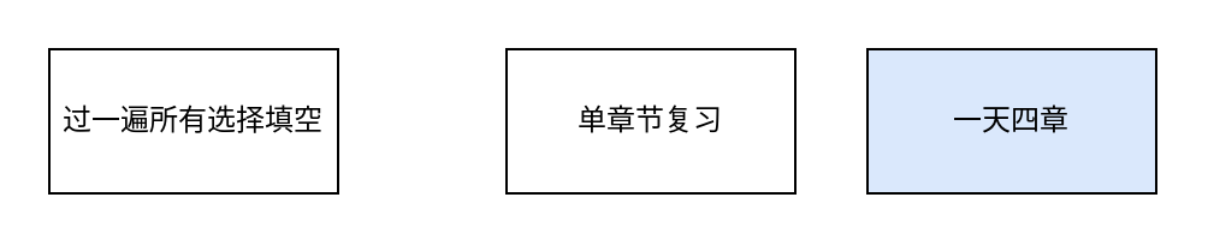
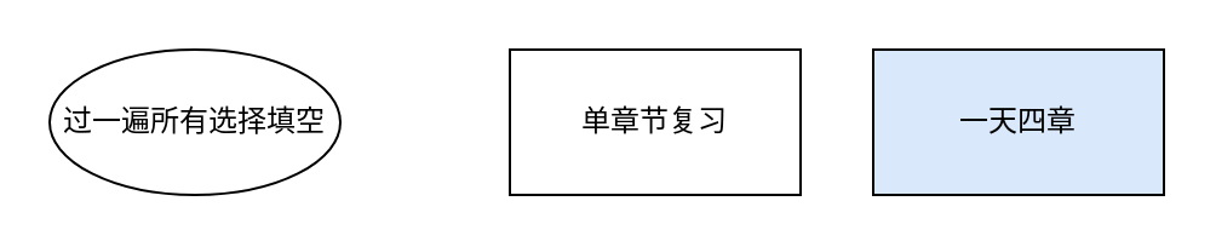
- <mxCell id="2" value="过一遍所有选择填空" style="whiteSpace=wrap;html=1;" vertex="1" parent="1"><mxGeometry x="20" y="20" width="120" height="60" as="geometry" /></mxCell>
+ <mxCell id="2" value="过一遍所有选择填空" style="ellipse;whiteSpace=wrap;html=1;" vertex="1" parent="1"><mxGeometry x="20" y="20" width="120" height="60" as="geometry" /></mxCell>
